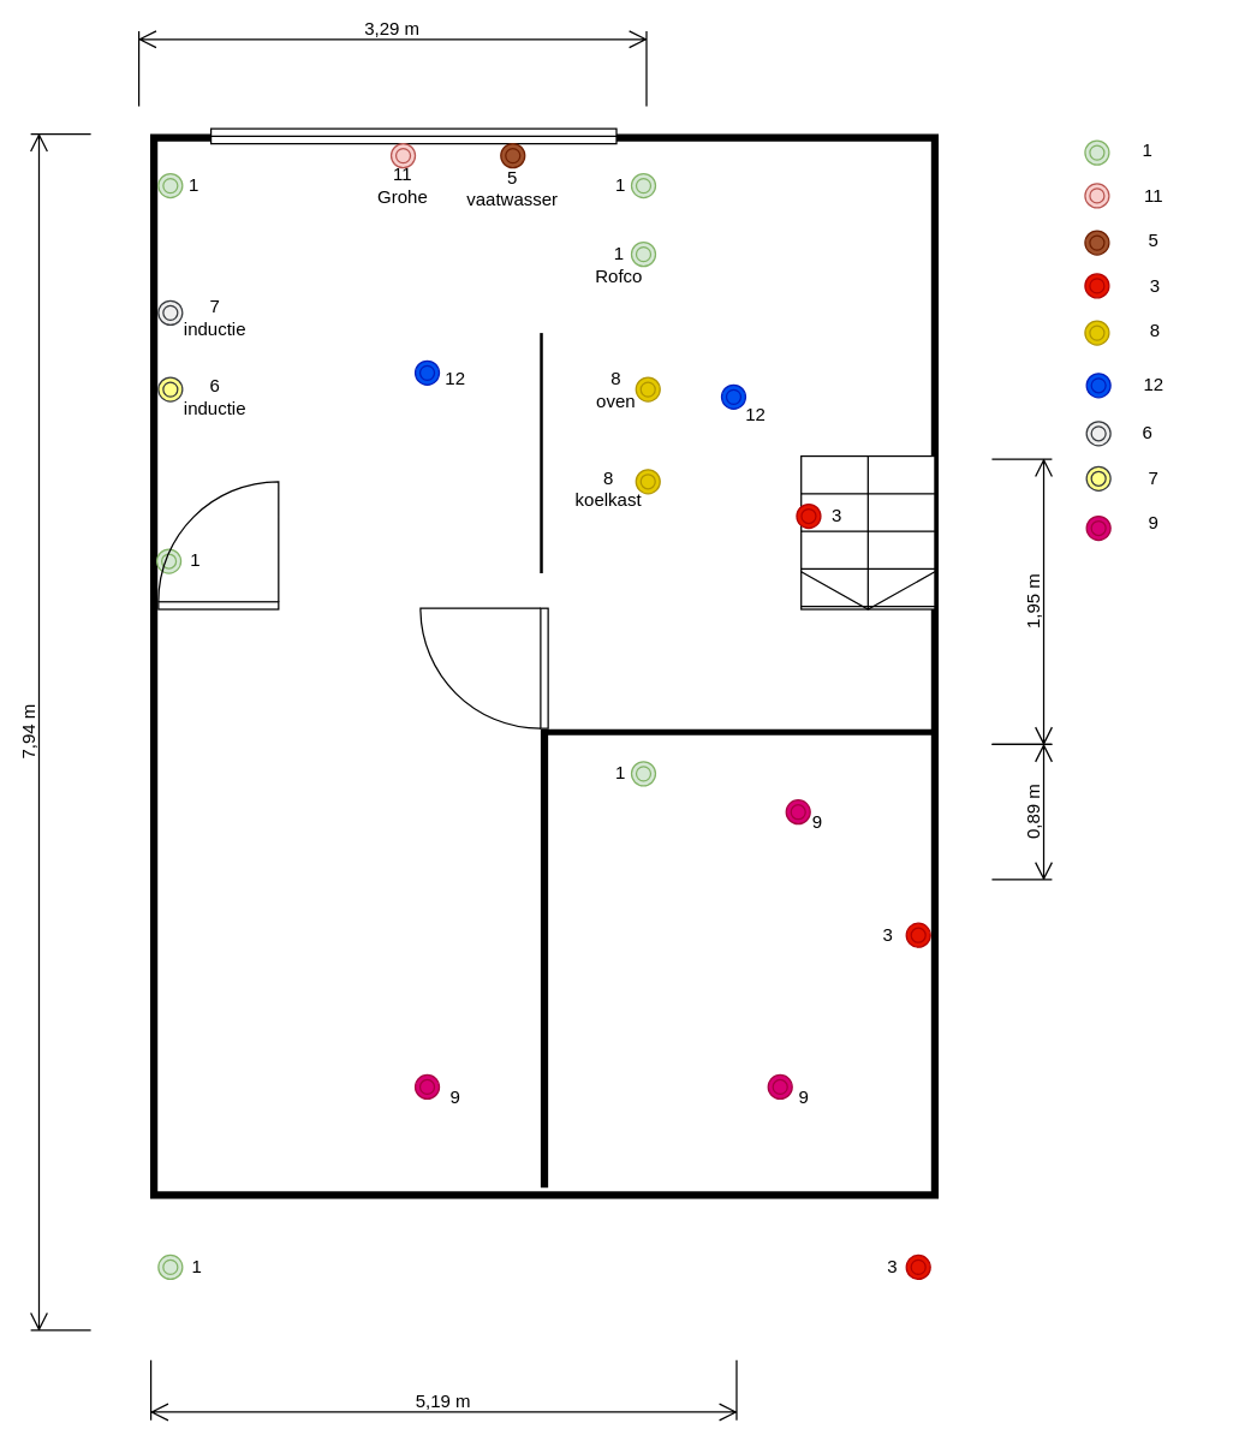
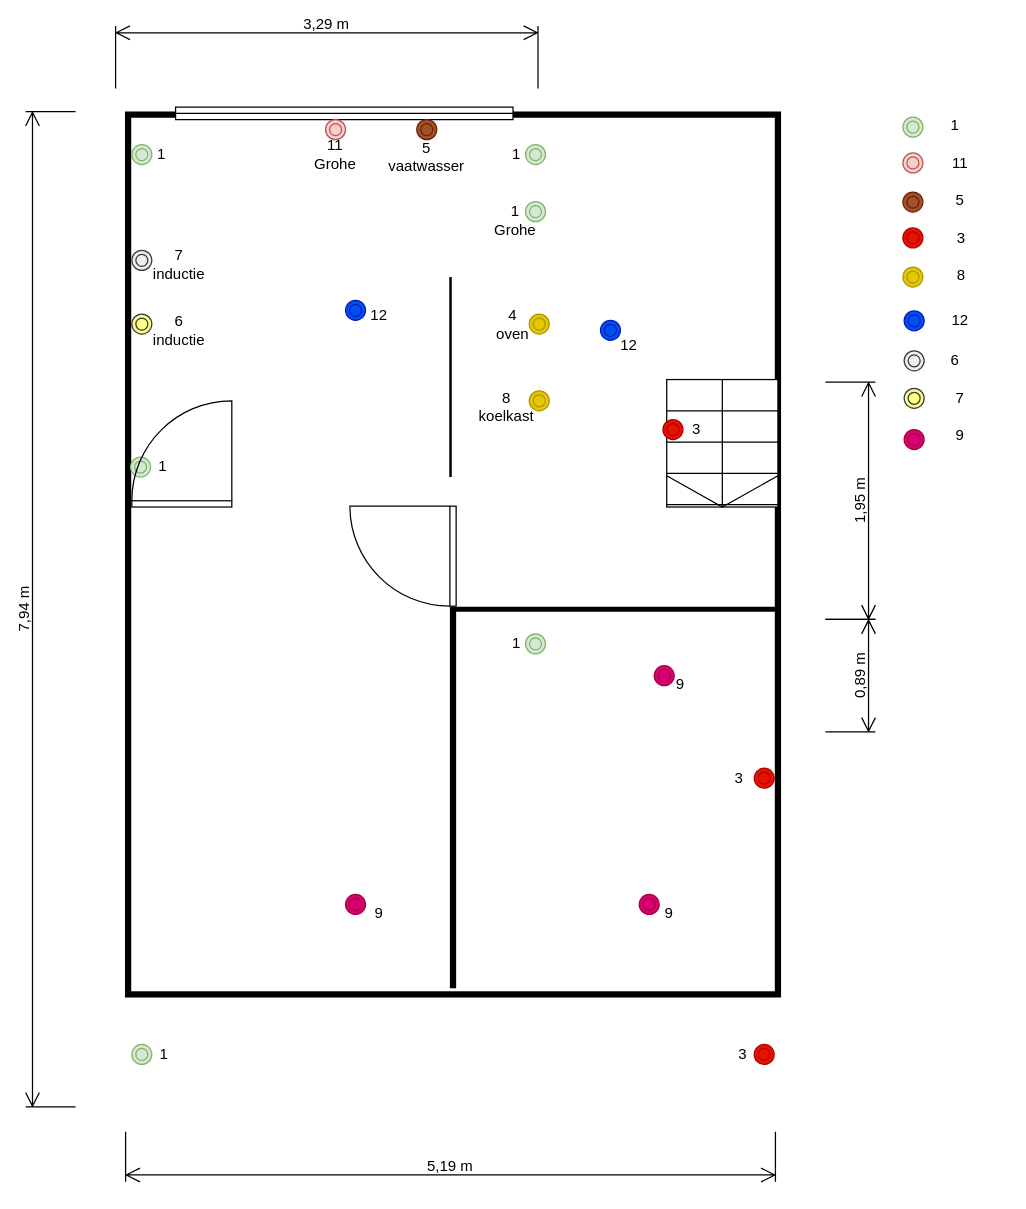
- <mxCell id="16" value="&lt;div&gt;1&lt;br&gt;&lt;/div&gt;&lt;div&gt;Rofco&lt;/div&gt;" style="text;html=1;strokeColor=none;fillColor=none;align=center;verticalAlign=middle;whiteSpace=wrap;rounded=0;" parent="1" vertex="1"><mxGeometry x="382" y="160.63" width="60" height="30" as="geometry" /></mxCell>
+ <mxCell id="16" value="&lt;div&gt;1&lt;br&gt;&lt;/div&gt;&lt;div&gt;Grohe&lt;/div&gt;" style="text;html=1;strokeColor=none;fillColor=none;align=center;verticalAlign=middle;whiteSpace=wrap;rounded=0;" parent="1" vertex="1"><mxGeometry x="382" y="160.63" width="60" height="30" as="geometry" /></mxCell>
- <mxCell id="37" value="&lt;div&gt;8&lt;/div&gt;&lt;div&gt;oven&lt;br&gt;&lt;/div&gt;" style="text;html=1;strokeColor=none;fillColor=none;align=center;verticalAlign=middle;whiteSpace=wrap;rounded=0;" parent="1" vertex="1"><mxGeometry x="380" y="243.63" width="60" height="30" as="geometry" /></mxCell>
+ <mxCell id="37" value="&lt;div&gt;4&lt;/div&gt;&lt;div&gt;oven&lt;br&gt;&lt;/div&gt;" style="text;html=1;strokeColor=none;fillColor=none;align=center;verticalAlign=middle;whiteSpace=wrap;rounded=0;" parent="1" vertex="1"><mxGeometry x="380" y="243.63" width="60" height="30" as="geometry" /></mxCell>
- <mxCell id="66" value="5,19 m" style="shape=dimension;whiteSpace=wrap;html=1;align=center;points=[];verticalAlign=bottom;spacingBottom=3;labelBackgroundColor=none;" parent="1" vertex="1"><mxGeometry x="100" y="905" width="390" height="40" as="geometry" /></mxCell>
+ <mxCell id="66" value="5,19 m" style="shape=dimension;whiteSpace=wrap;html=1;align=center;points=[];verticalAlign=bottom;spacingBottom=3;labelBackgroundColor=none;" parent="1" vertex="1"><mxGeometry y="905" width="520" height="40" as="geometry" x="100" /></mxCell>
